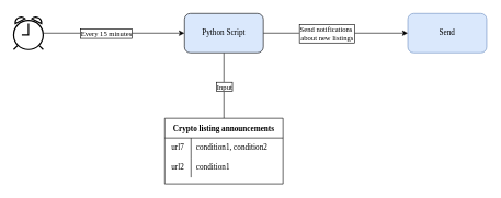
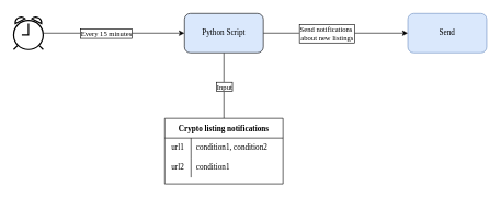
- <mxCell id="5" value="Crypto listing announcements" style="shape=table;startSize=30;container=1;collapsible=0;childLayout=tableLayout;fixedRows=1;rowLines=0;fontStyle=1;fontFamily=Comic Sans MS;" vertex="1" parent="1"><mxGeometry x="250" y="180" width="180" height="100" as="geometry" /></mxCell>
+ <mxCell id="5" value="Crypto listing notifications" style="shape=table;startSize=30;container=1;collapsible=0;childLayout=tableLayout;fixedRows=1;rowLines=0;fontStyle=1;fontFamily=Comic Sans MS;" vertex="1" parent="1"><mxGeometry x="250" y="180" width="180" height="100" as="geometry" /></mxCell>
- <mxCell id="7" value="url7" style="shape=partialRectangle;html=1;whiteSpace=wrap;connectable=0;fillColor=none;top=0;left=0;bottom=0;right=0;overflow=hidden;pointerEvents=1;fontFamily=Comic Sans MS;" vertex="1" parent="6"><mxGeometry width="40" height="30" as="geometry"><mxRectangle width="40" height="30" as="alternateBounds" /></mxGeometry></mxCell>
+ <mxCell id="7" value="url1" style="shape=partialRectangle;html=1;whiteSpace=wrap;connectable=0;fillColor=none;top=0;left=0;bottom=0;right=0;overflow=hidden;pointerEvents=1;fontFamily=Comic Sans MS;" vertex="1" parent="6"><mxGeometry width="40" height="30" as="geometry"><mxRectangle width="40" height="30" as="alternateBounds" /></mxGeometry></mxCell>
